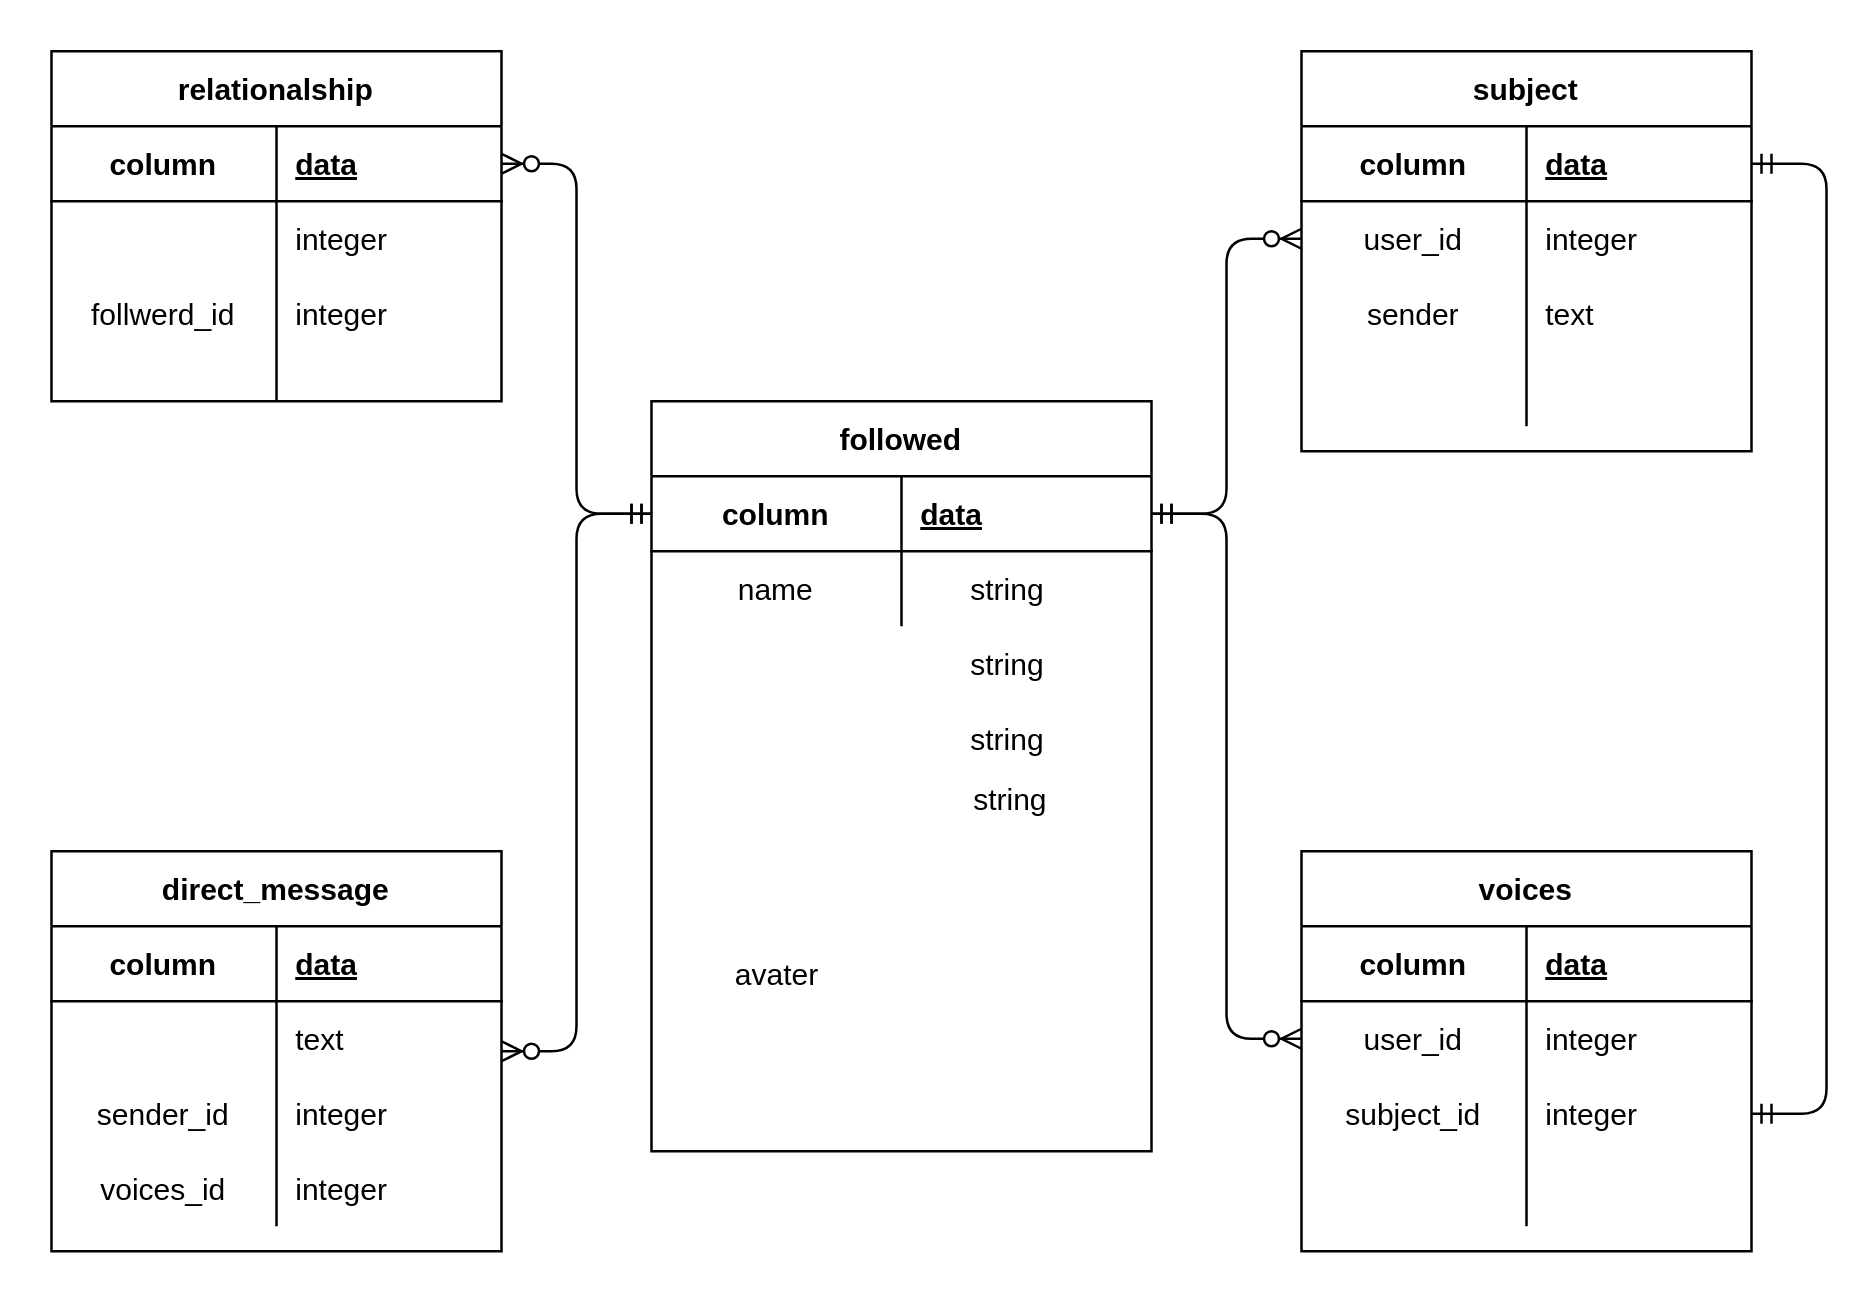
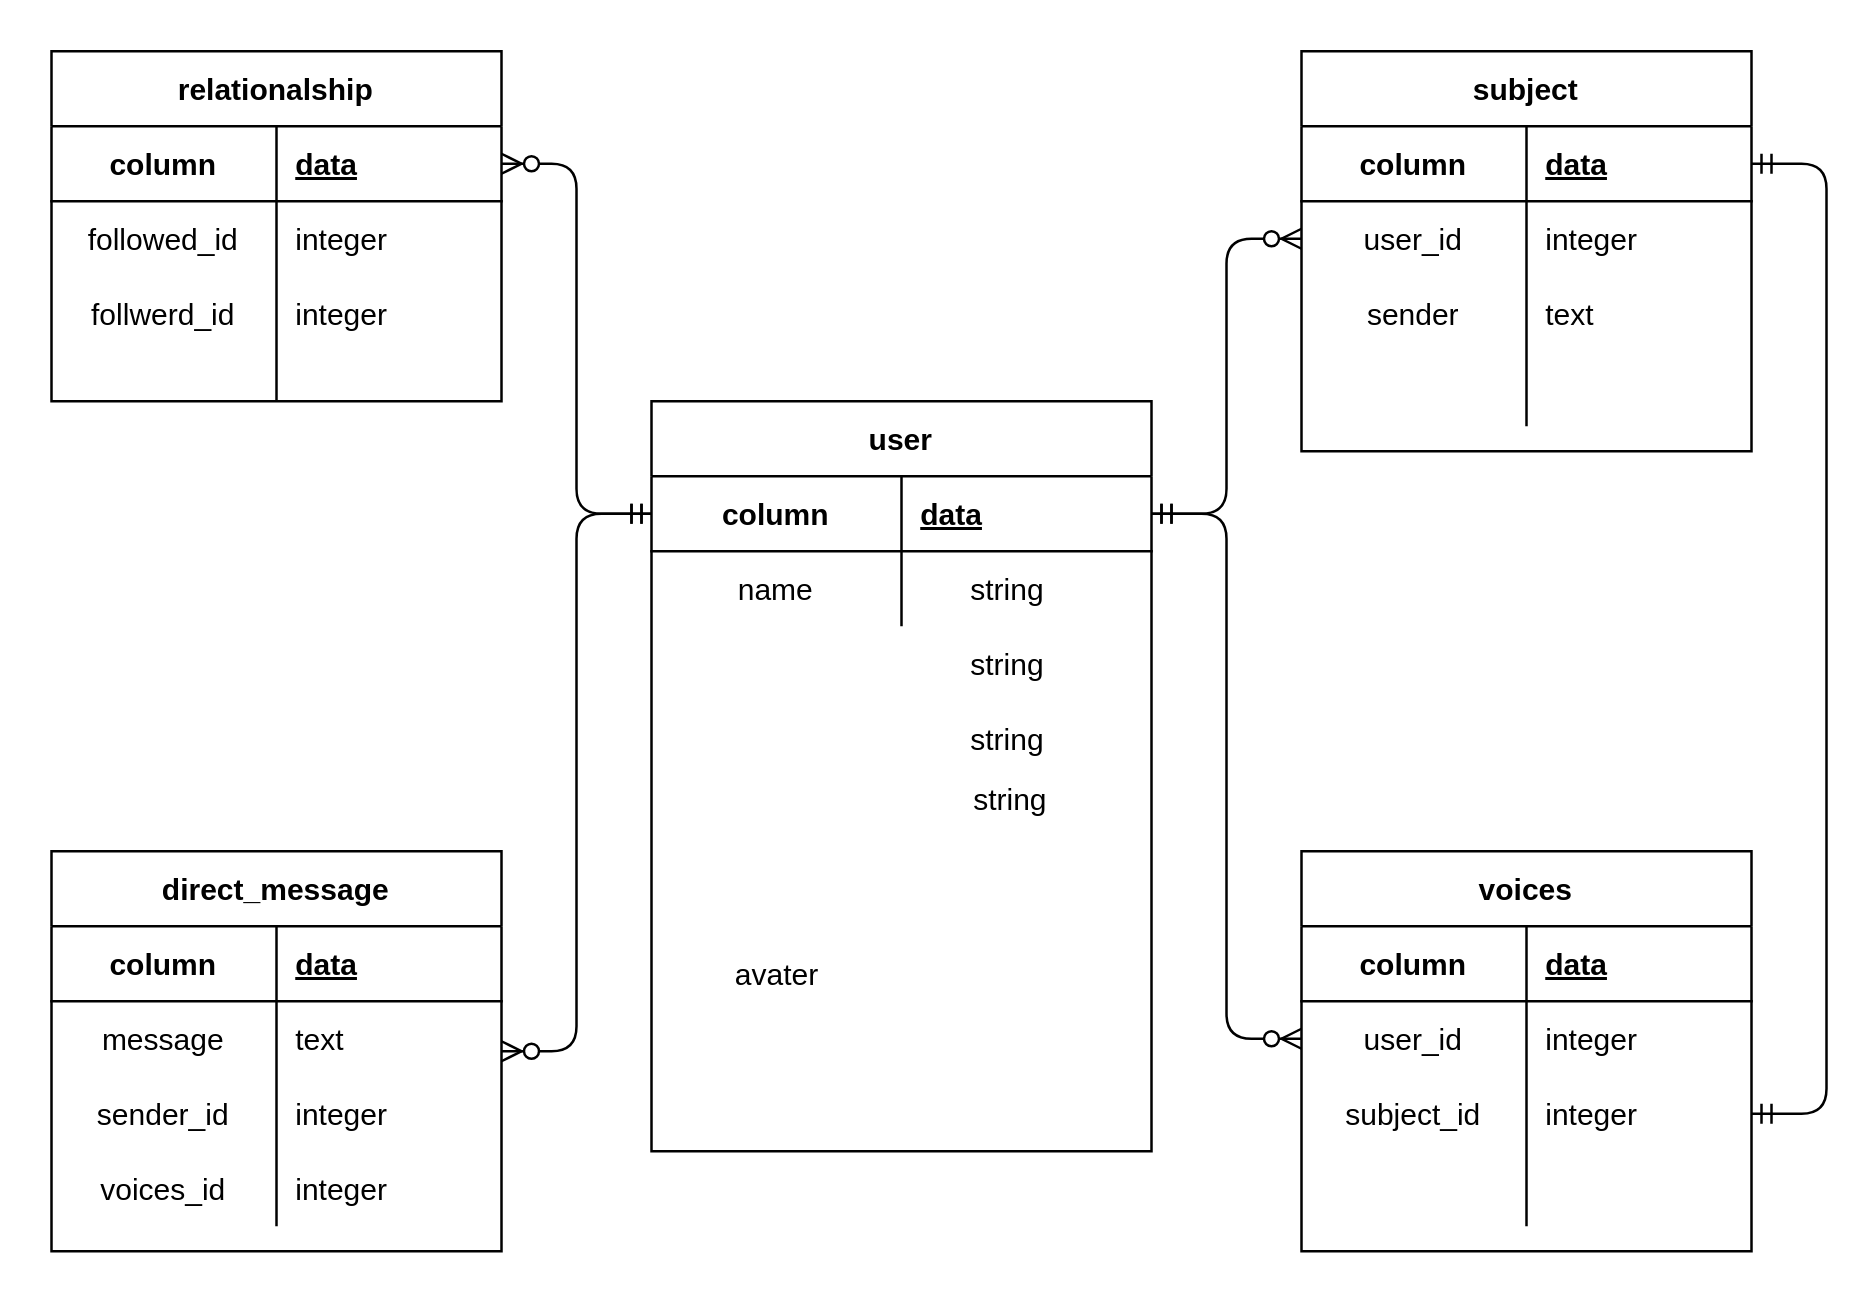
+ <mxCell id="47" value="followed_id" style="shape=partialRectangle;connectable=0;fillColor=none;top=0;left=0;bottom=0;right=0;editable=1;overflow=hidden;" parent="46" vertex="1"><mxGeometry width="90" height="30" as="geometry" /></mxCell>
- <mxCell id="2" value="followed" style="shape=table;startSize=30;container=1;collapsible=1;childLayout=tableLayout;fixedRows=1;rowLines=0;fontStyle=1;align=center;resizeLast=1;" parent="1" vertex="1"><mxGeometry x="260" y="160" width="200" height="300" as="geometry"><mxRectangle x="710" y="360" width="60" height="30" as="alternateBounds" /></mxGeometry></mxCell>
+ <mxCell id="2" value="user" style="shape=table;startSize=30;container=1;collapsible=1;childLayout=tableLayout;fixedRows=1;rowLines=0;fontStyle=1;align=center;resizeLast=1;" parent="1" vertex="1"><mxGeometry x="260" y="160" width="200" height="300" as="geometry"><mxRectangle x="710" y="360" width="60" height="30" as="alternateBounds" /></mxGeometry></mxCell>
+ <mxCell id="60" value="message" style="shape=partialRectangle;connectable=0;fillColor=none;top=0;left=0;bottom=0;right=0;editable=1;overflow=hidden;" parent="59" vertex="1"><mxGeometry width="90" height="30" as="geometry" /></mxCell>
